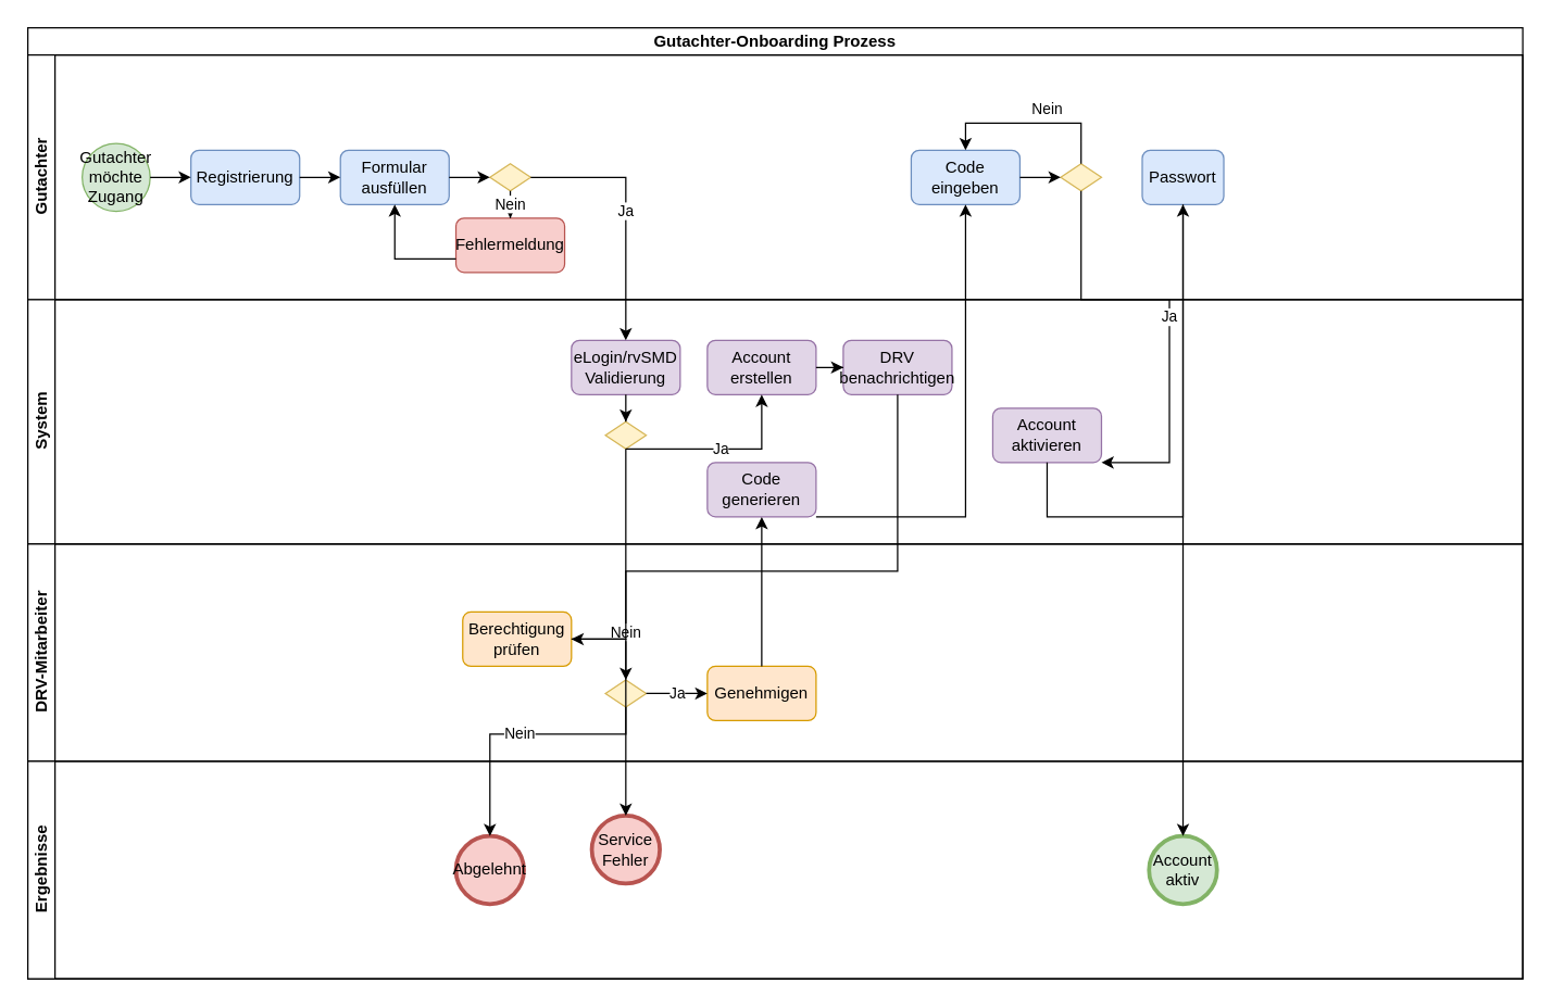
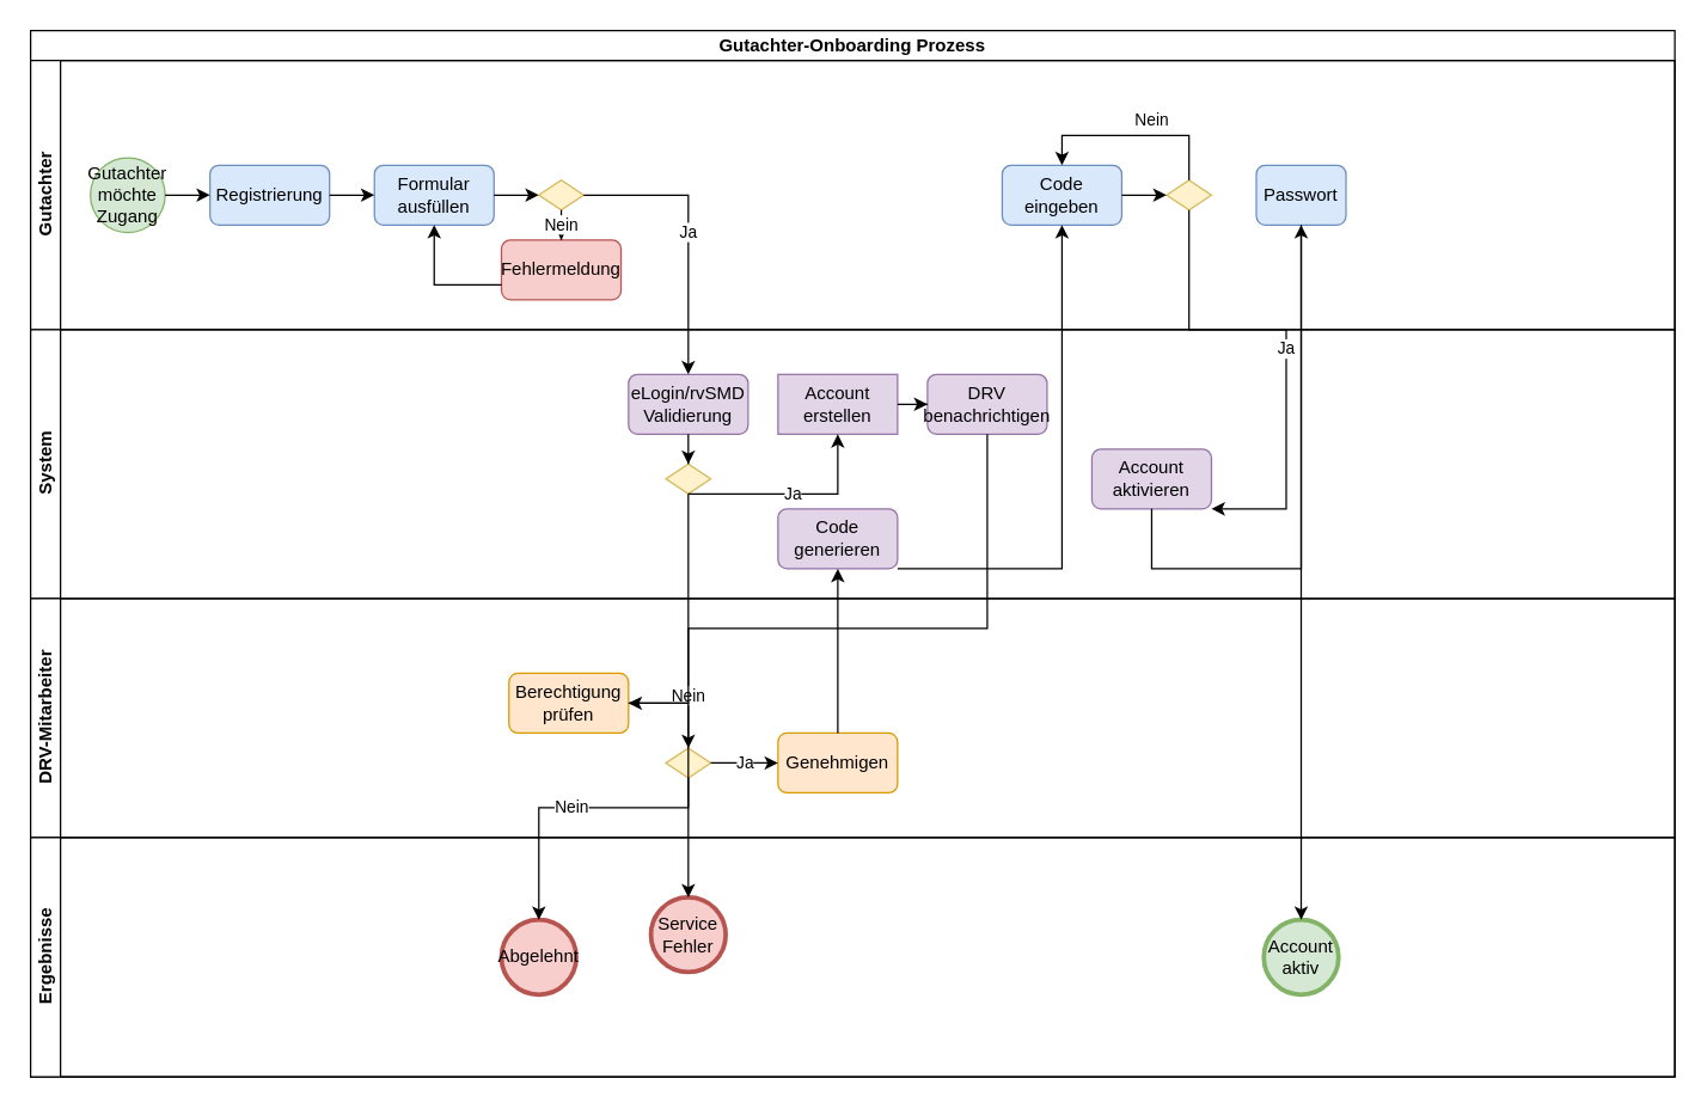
- <mxCell id="15" value="Account erstellen" style="rounded=1;whiteSpace=wrap;html=1;fillColor=#e1d5e7;strokeColor=#9673a6;" parent="12" vertex="1"><mxGeometry x="500" y="30" width="80" height="40" as="geometry" /></mxCell>
+ <mxCell id="15" value="Account erstellen" style="whiteSpace=wrap;html=1;fillColor=#e1d5e7;strokeColor=#9673a6;rounded=0;" parent="12" vertex="1"><mxGeometry x="500" y="30" width="80" height="40" as="geometry" /></mxCell>
